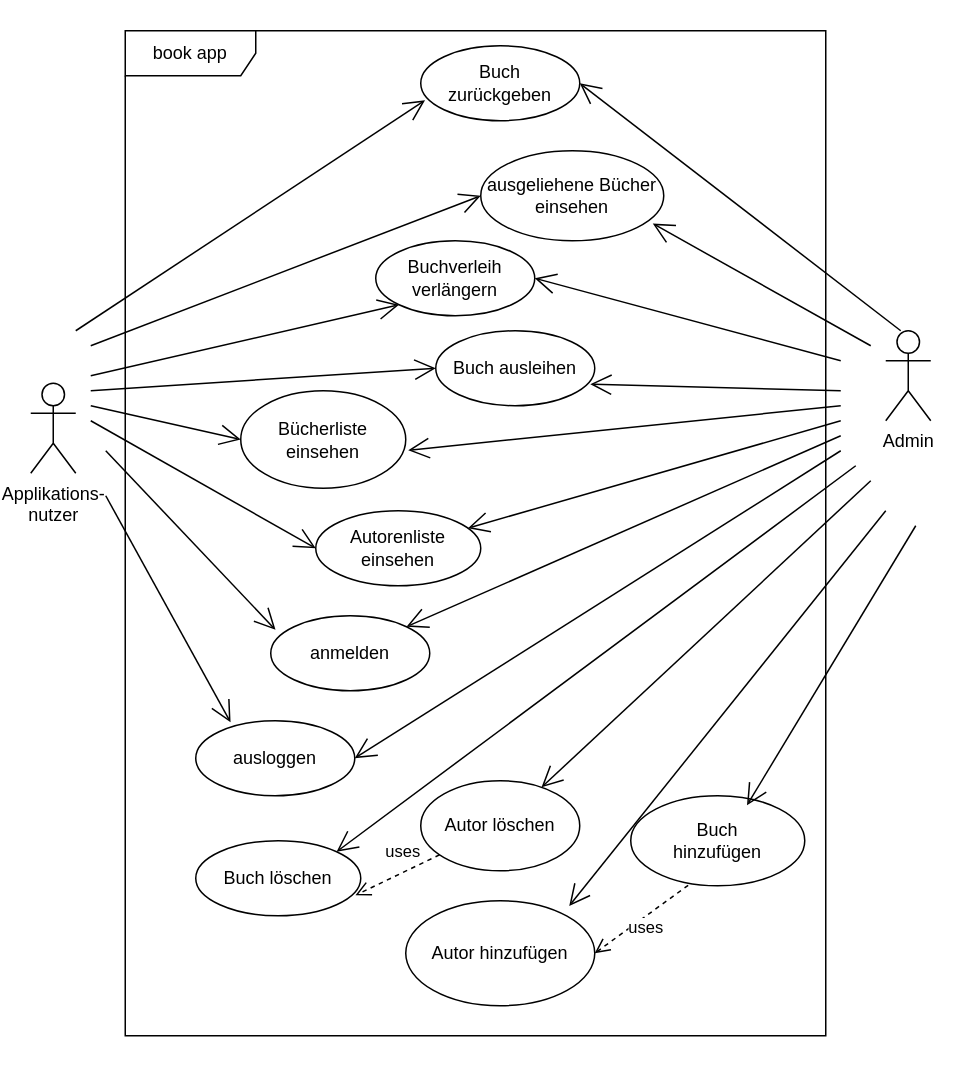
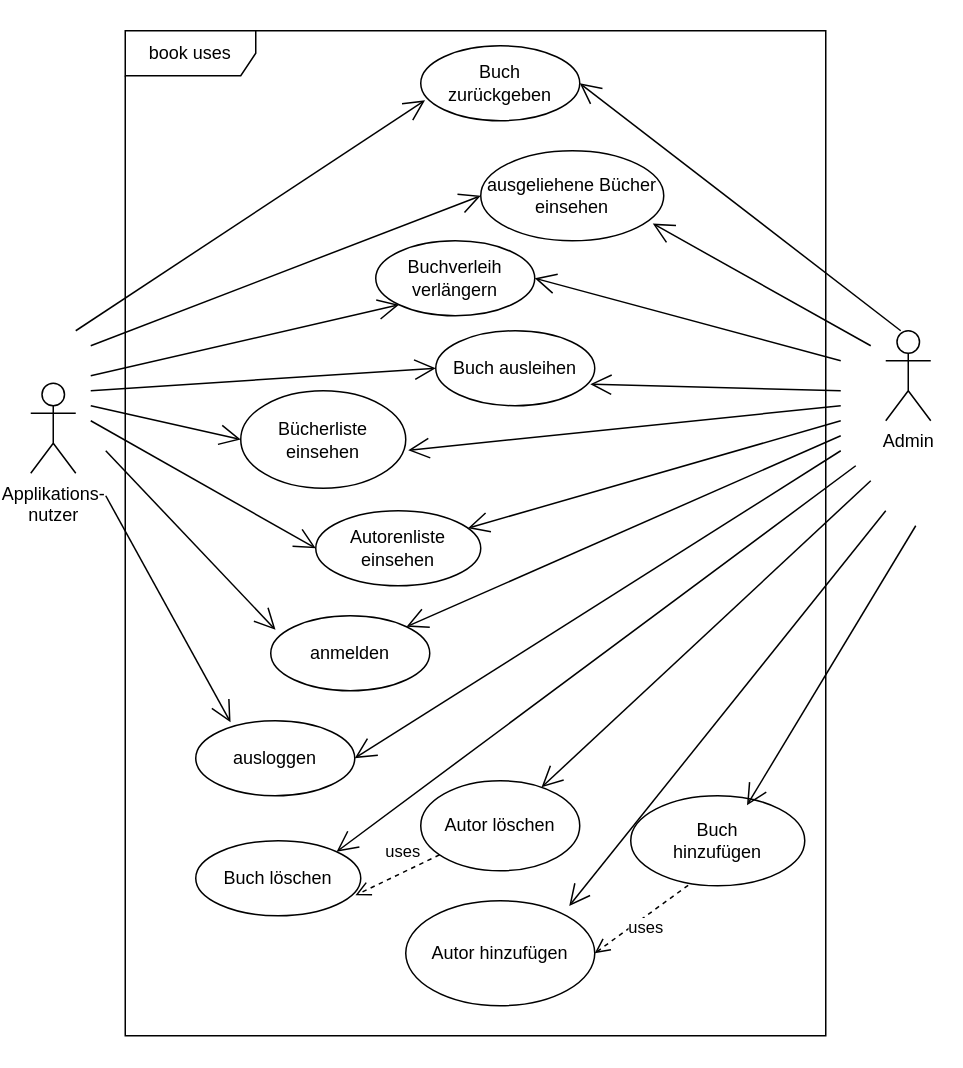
- <mxCell id="38" value="book app" style="shape=umlFrame;whiteSpace=wrap;html=1;width=87;height=30;" vertex="1" parent="1"><mxGeometry x="83" y="20" width="467" height="670" as="geometry" /></mxCell>
+ <mxCell id="38" value="book uses" style="shape=umlFrame;whiteSpace=wrap;html=1;width=87;height=30;" vertex="1" parent="1"><mxGeometry x="83" y="20" width="467" height="670" as="geometry" /></mxCell>
